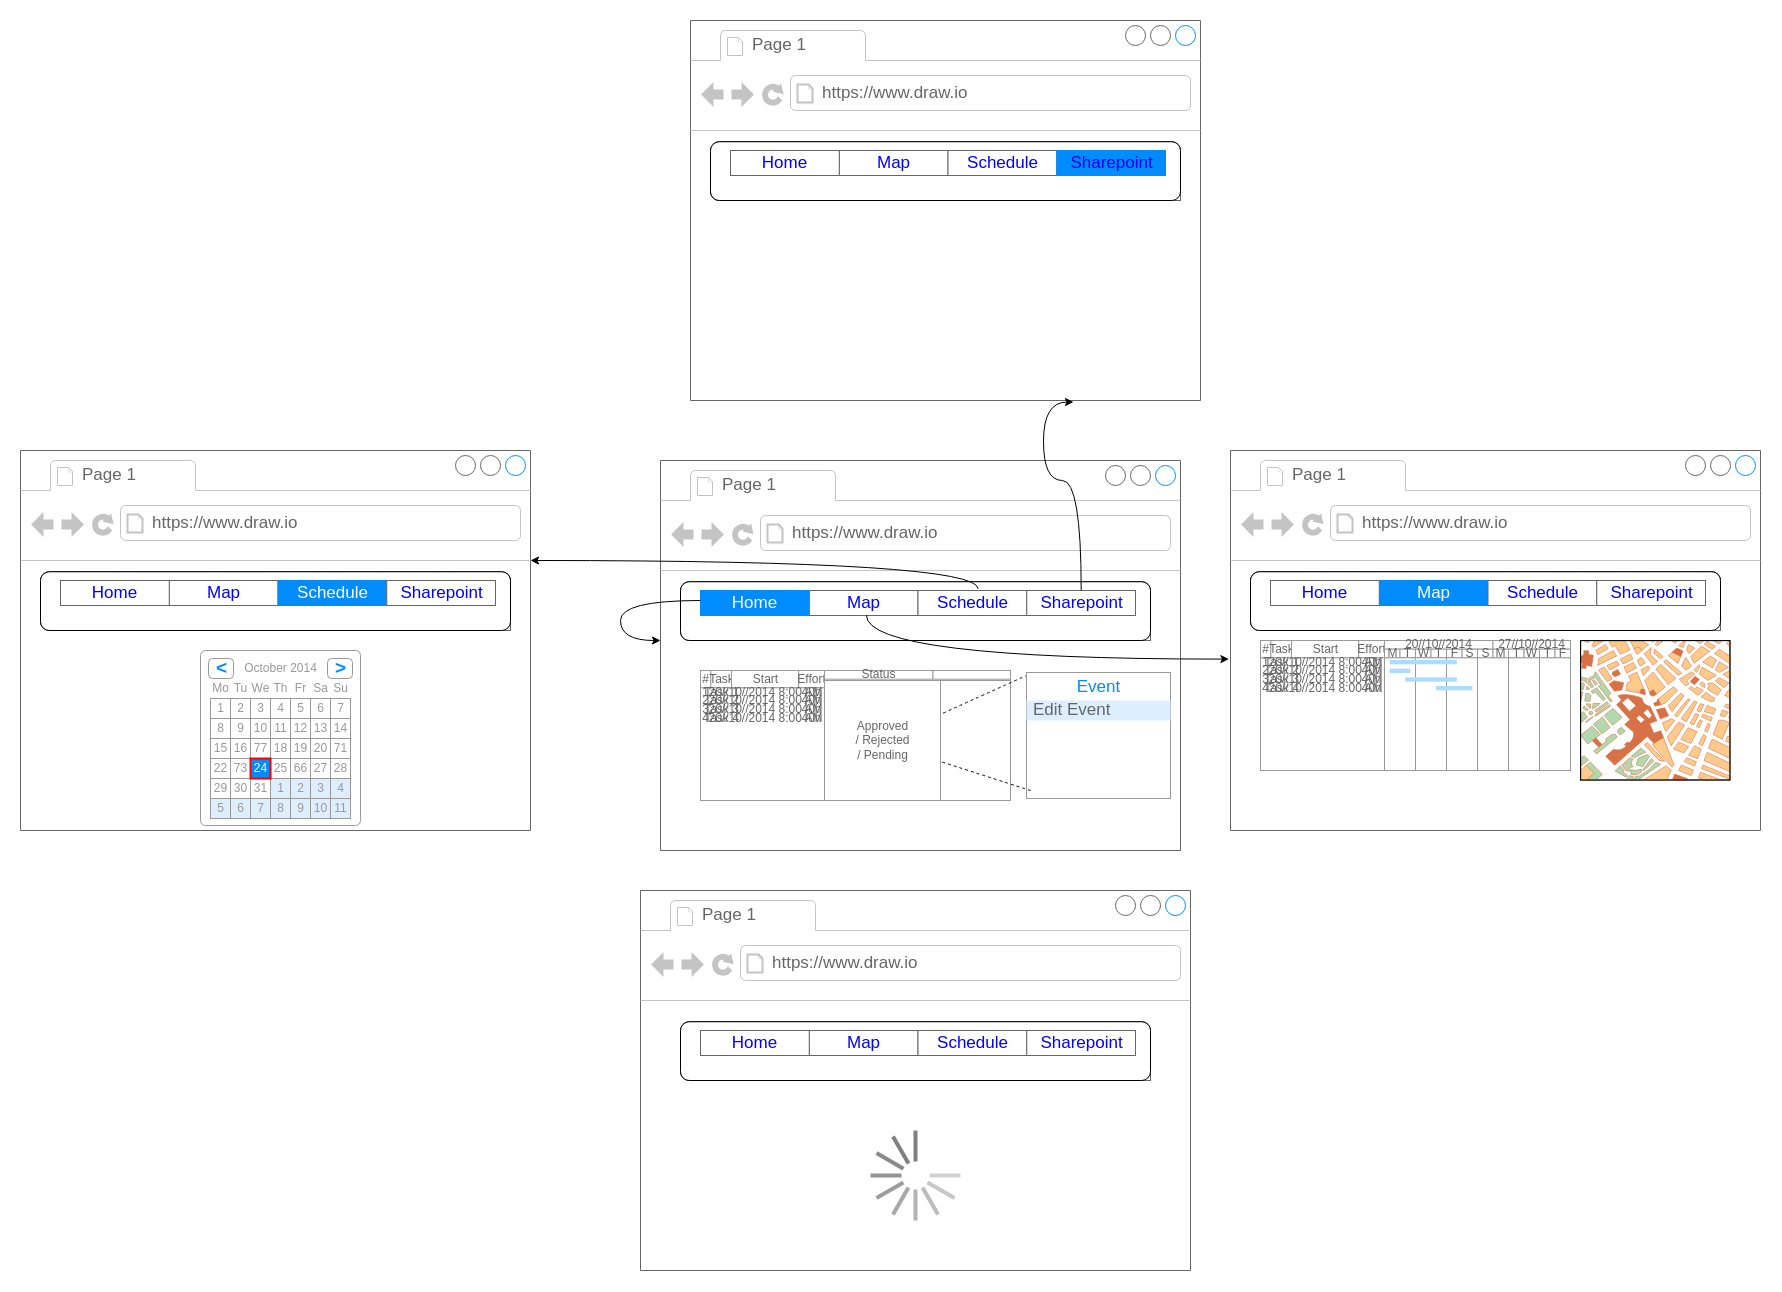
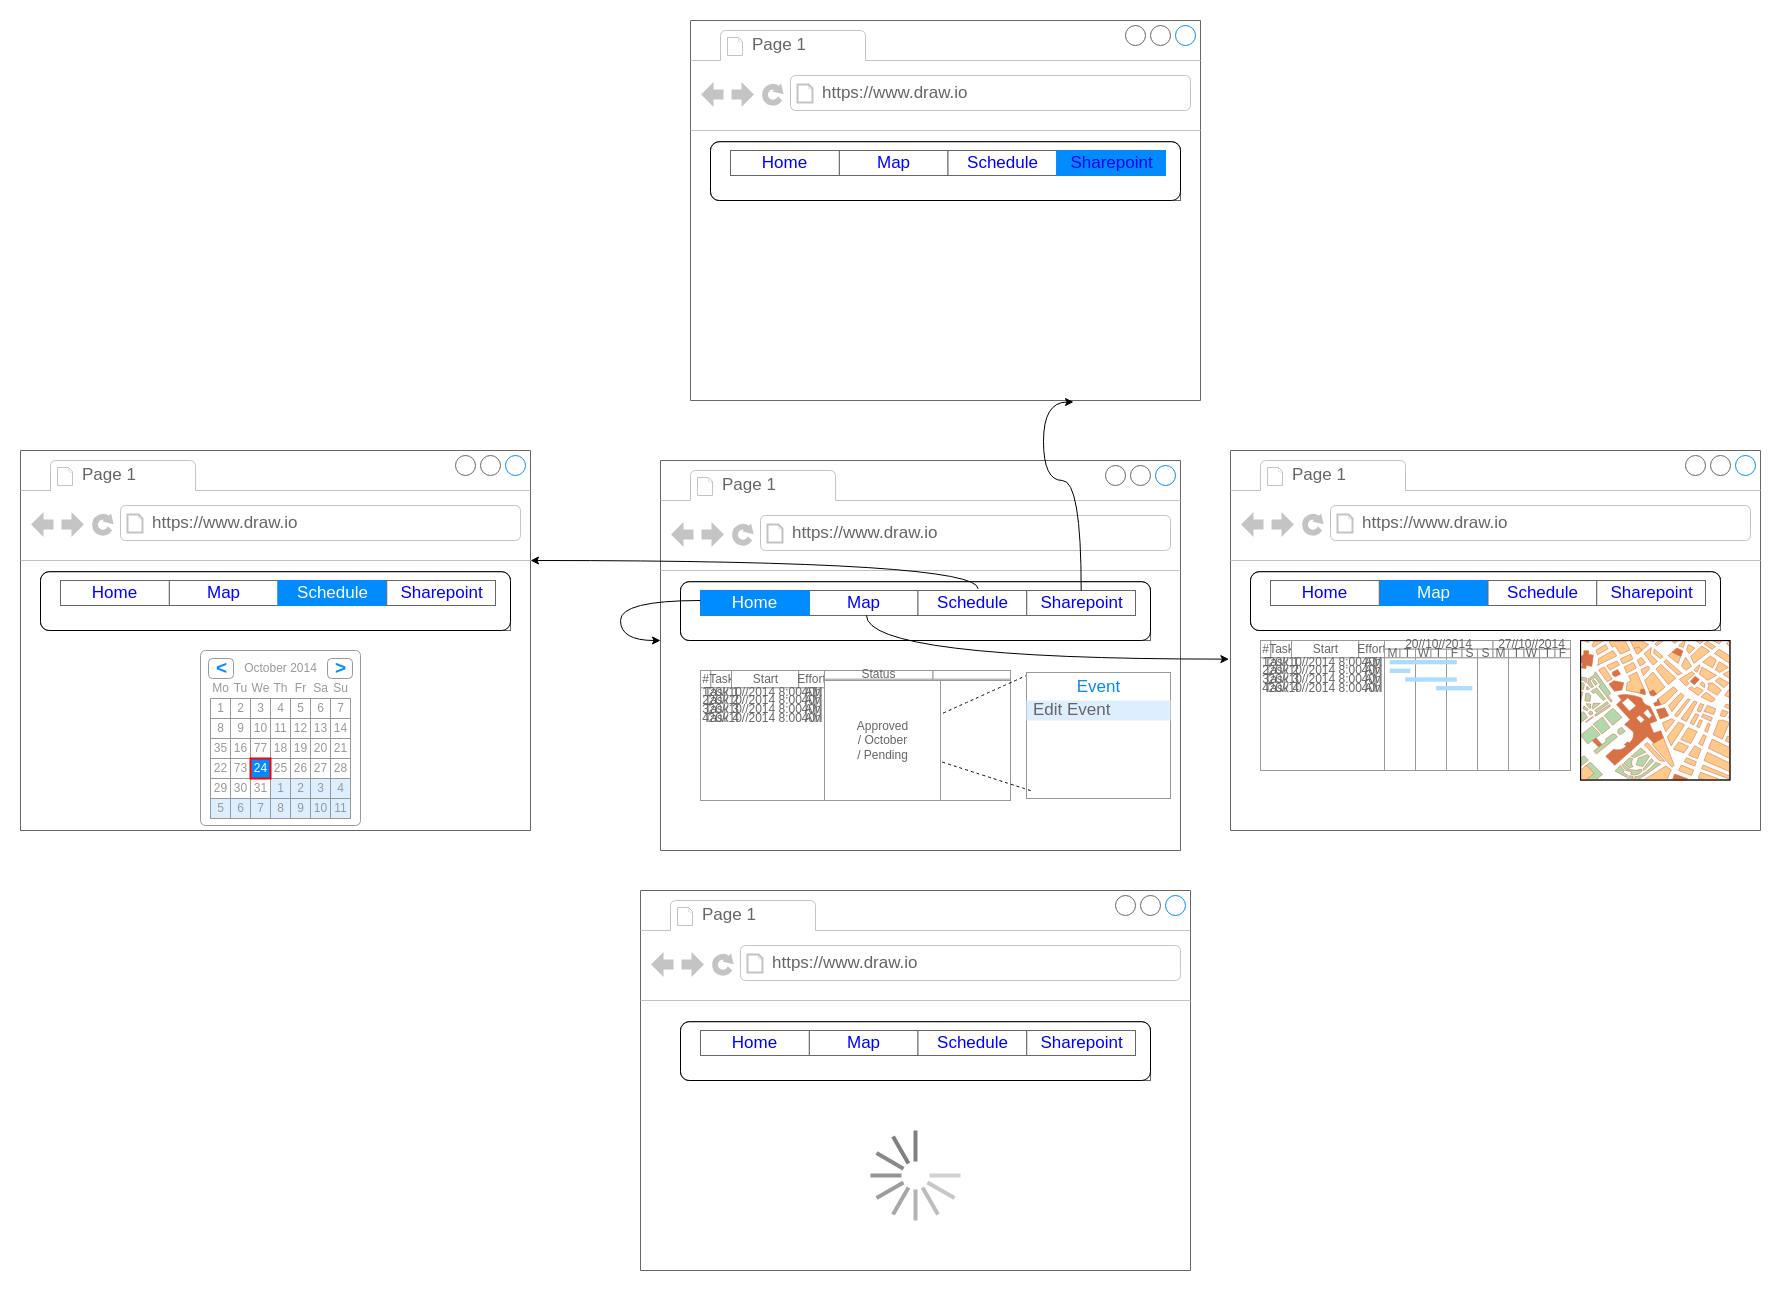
- <mxCell id="26" value="Approved &lt;br&gt;/ Rejected &lt;br&gt;/ Pending" style="strokeColor=inherit;fillColor=inherit;gradientColor=inherit;strokeWidth=1;shadow=0;dashed=0;align=center;html=1;shape=mxgraph.mockup.graphics.rrect;rSize=0;fontColor=#666666;" vertex="1" parent="18"><mxGeometry x="124" y="10" width="116" height="120" as="geometry" /></mxCell>
+ <mxCell id="26" value="Approved &lt;br&gt;/ October &lt;br&gt;/ Pending" style="strokeColor=inherit;fillColor=inherit;gradientColor=inherit;strokeWidth=1;shadow=0;dashed=0;align=center;html=1;shape=mxgraph.mockup.graphics.rrect;rSize=0;fontColor=#666666;" vertex="1" parent="18"><mxGeometry x="124" y="10" width="116" height="120" as="geometry" /></mxCell>
- <mxCell id="155" value="15" style="strokeWidth=1;shadow=0;dashed=0;align=center;html=1;shape=mxgraph.mockup.forms.rrect;rSize=0;strokeColor=#999999;fontColor=#999999;" vertex="1" parent="130"><mxGeometry x="10" y="88" width="20" height="20" as="geometry" /></mxCell>
+ <mxCell id="155" value="35" style="strokeWidth=1;shadow=0;dashed=0;align=center;html=1;shape=mxgraph.mockup.forms.rrect;rSize=0;strokeColor=#999999;fontColor=#999999;" vertex="1" parent="130"><mxGeometry x="10" y="88" width="20" height="20" as="geometry" /></mxCell>
- <mxCell id="161" value="71" style="strokeWidth=1;shadow=0;dashed=0;align=center;html=1;shape=mxgraph.mockup.forms.rrect;rSize=0;strokeColor=#999999;fontColor=#999999;" vertex="1" parent="130"><mxGeometry x="130" y="88" width="20" height="20" as="geometry" /></mxCell>
+ <mxCell id="161" value="21" style="strokeWidth=1;shadow=0;dashed=0;align=center;html=1;shape=mxgraph.mockup.forms.rrect;rSize=0;strokeColor=#999999;fontColor=#999999;" vertex="1" parent="130"><mxGeometry x="130" y="88" width="20" height="20" as="geometry" /></mxCell>
- <mxCell id="165" value="66" style="strokeWidth=1;shadow=0;dashed=0;align=center;html=1;shape=mxgraph.mockup.forms.rrect;rSize=0;strokeColor=#999999;fontColor=#999999;" vertex="1" parent="130"><mxGeometry x="90" y="108" width="20" height="20" as="geometry" /></mxCell>
+ <mxCell id="165" value="26" style="strokeWidth=1;shadow=0;dashed=0;align=center;html=1;shape=mxgraph.mockup.forms.rrect;rSize=0;strokeColor=#999999;fontColor=#999999;" vertex="1" parent="130"><mxGeometry x="90" y="108" width="20" height="20" as="geometry" /></mxCell>
